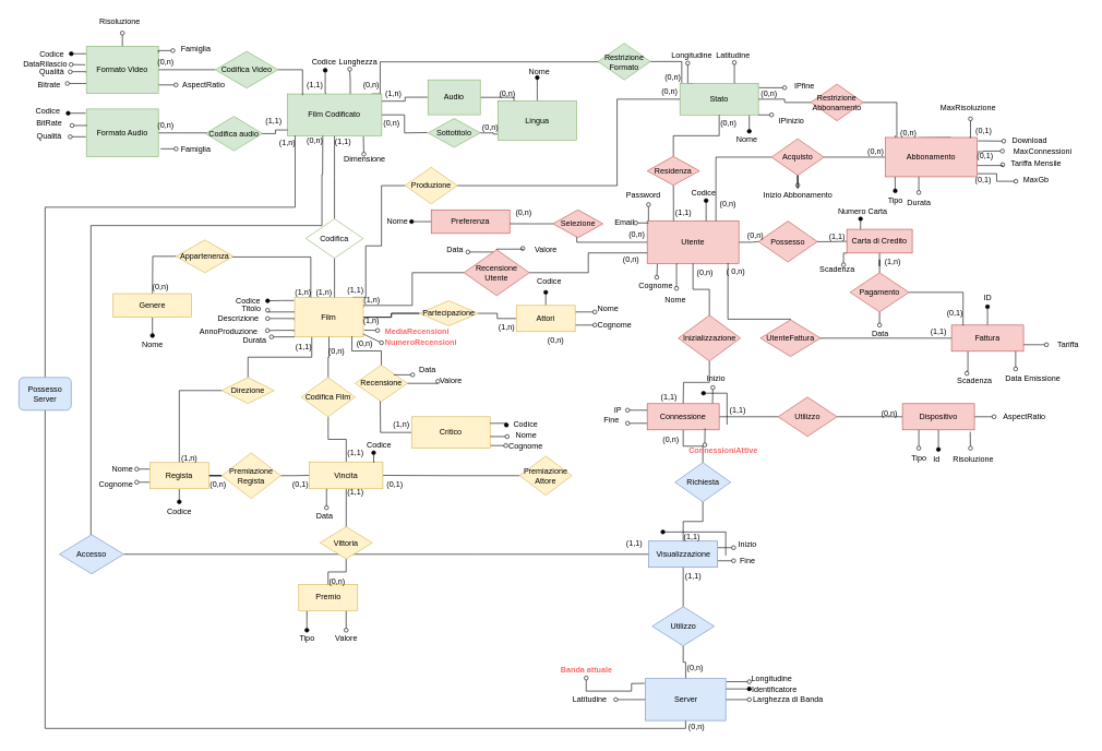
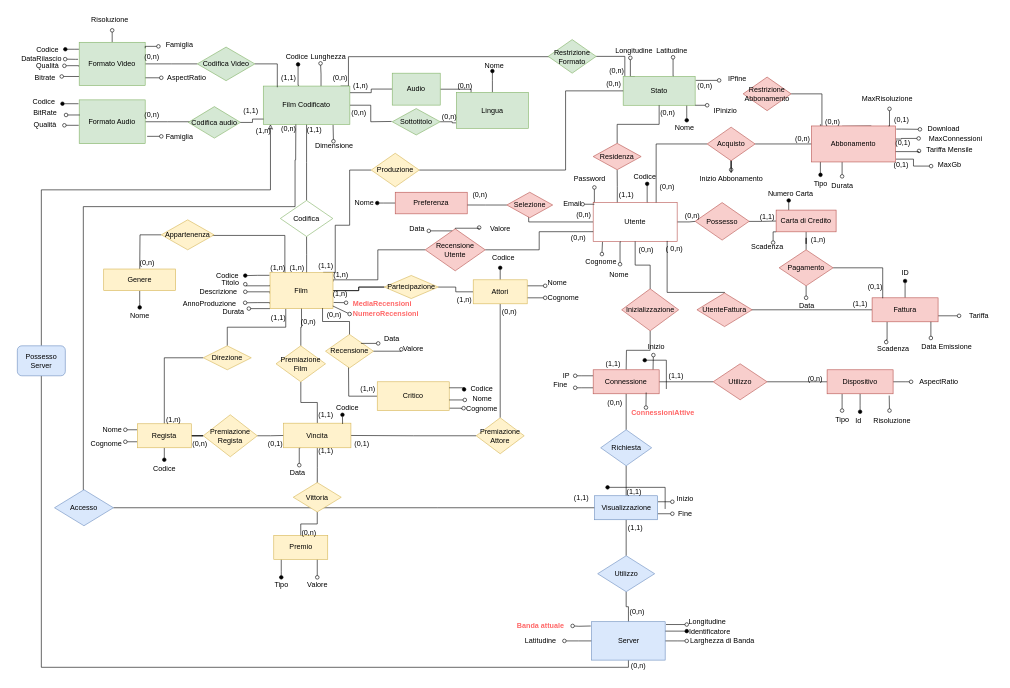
- <mxCell id="285" style="edgeStyle=orthogonalEdgeStyle;rounded=0;orthogonalLoop=1;jettySize=auto;html=1;endArrow=none;endFill=0;" parent="1" source="284" target="272" edge="1"><mxGeometry relative="1" as="geometry" /></mxCell>
- <mxCell id="129" style="edgeStyle=orthogonalEdgeStyle;rounded=0;orthogonalLoop=1;jettySize=auto;html=1;endArrow=none;endFill=0;" parent="1" source="130" target="47" edge="1"><mxGeometry relative="1" as="geometry"><mxPoint x="268" y="316" as="targetPoint" /><Array as="points"><mxPoint x="68" y="316" /><mxPoint x="450" y="316" /></Array></mxGeometry></mxCell>
+ <mxCell id="129" style="edgeStyle=orthogonalEdgeStyle;rounded=0;orthogonalLoop=1;jettySize=auto;html=1;endArrow=classic;endFill=0;" parent="1" source="130" target="47" edge="1"><mxGeometry relative="1" as="geometry"><mxPoint x="268" y="316" as="targetPoint" /><Array as="points"><mxPoint x="68" y="316" /><mxPoint x="450" y="316" /></Array></mxGeometry></mxCell>
- <mxCell id="67" value="Utente" style="rounded=0;whiteSpace=wrap;html=1;fillColor=#f8cecc;strokeColor=#b85450;" parent="1" vertex="1"><mxGeometry x="988" y="337" width="140" height="65" as="geometry" /></mxCell>
+ <mxCell id="67" value="Utente" style="rounded=0;whiteSpace=wrap;html=1;fillColor=#ffffff;strokeColor=#b85450;" parent="1" vertex="1"><mxGeometry x="988" y="337" width="140" height="65" as="geometry" /></mxCell>
+ <mxCell id="17" style="edgeStyle=orthogonalEdgeStyle;rounded=0;orthogonalLoop=1;jettySize=auto;html=1;endArrow=none;endFill=0;" parent="1" source="21" target="29" edge="1"><mxGeometry relative="1" as="geometry"><mxPoint x="978" y="676" as="targetPoint" /></mxGeometry></mxCell>
- <mxCell id="27" value="Codifica Film" style="rhombus;whiteSpace=wrap;html=1;fillColor=#fff2cc;strokeColor=#d6b656;" parent="1" vertex="1"><mxGeometry x="459.25" y="576" width="82.5" height="60" as="geometry" /></mxCell>
+ <mxCell id="27" value="Premiazione Film" style="rhombus;whiteSpace=wrap;html=1;fillColor=#fff2cc;strokeColor=#d6b656;" parent="1" vertex="1"><mxGeometry x="459.25" y="576" width="82.5" height="60" as="geometry" /></mxCell>
- <mxCell id="112" value="Richiesta" style="rhombus;whiteSpace=wrap;html=1;fillColor=#dae8fc;strokeColor=#6c8ebf;" parent="1" vertex="1"><mxGeometry x="1030.5" y="706" width="85" height="60" as="geometry" /></mxCell>
+ <mxCell id="112" value="Richiesta" style="rhombus;whiteSpace=wrap;html=1;fillColor=#dae8fc;strokeColor=#6c8ebf;" parent="1" vertex="1"><mxGeometry x="1000.5" y="716" width="85" height="60" as="geometry" /></mxCell>
- <mxCell id="207" value="&lt;b&gt;&lt;font color=&quot;#ff6666&quot;&gt;Banda attuale&lt;/font&gt;&lt;/b&gt;" style="text;html=1;align=center;verticalAlign=middle;resizable=0;points=[];autosize=1;strokeColor=none;fillColor=none;" parent="1" vertex="1"><mxGeometry x="840.75" y="1011" width="108" height="24" as="geometry" /></mxCell>
+ <mxCell id="207" value="&lt;b&gt;&lt;font color=&quot;#ff6666&quot;&gt;Banda attuale&lt;/font&gt;&lt;/b&gt;" style="text;html=1;align=center;verticalAlign=middle;resizable=0;points=[];autosize=1;strokeColor=none;fillColor=none;" parent="1" vertex="1"><mxGeometry x="845.75" y="1031" width="108" height="24" as="geometry" /></mxCell>
